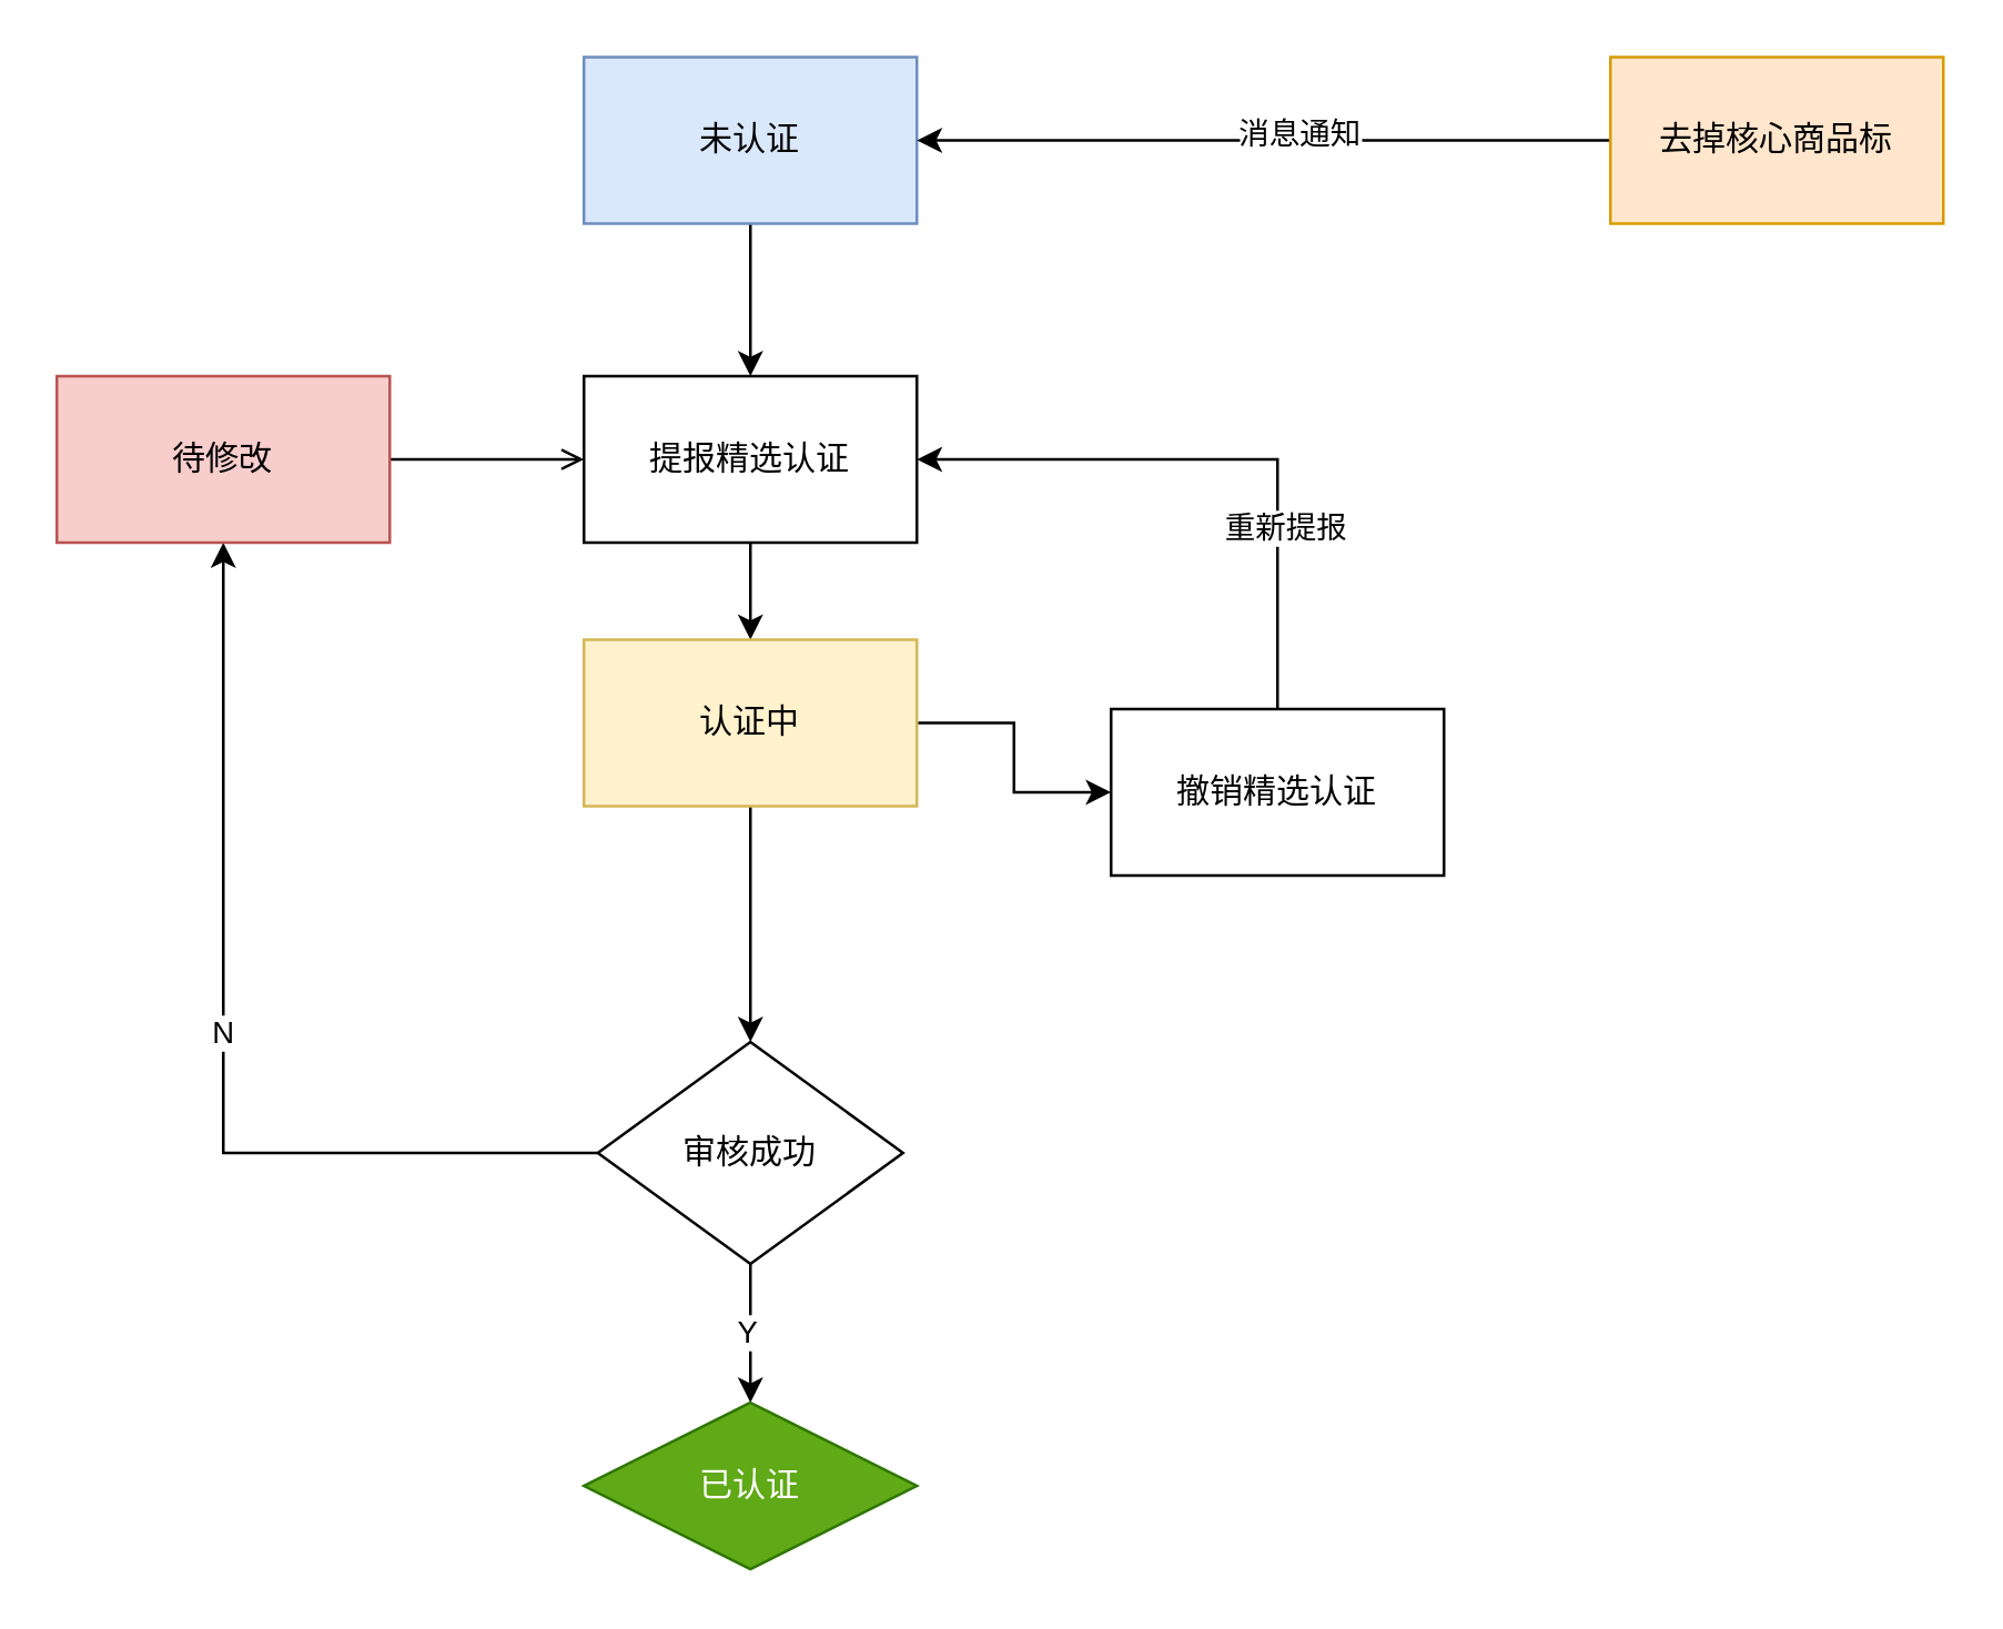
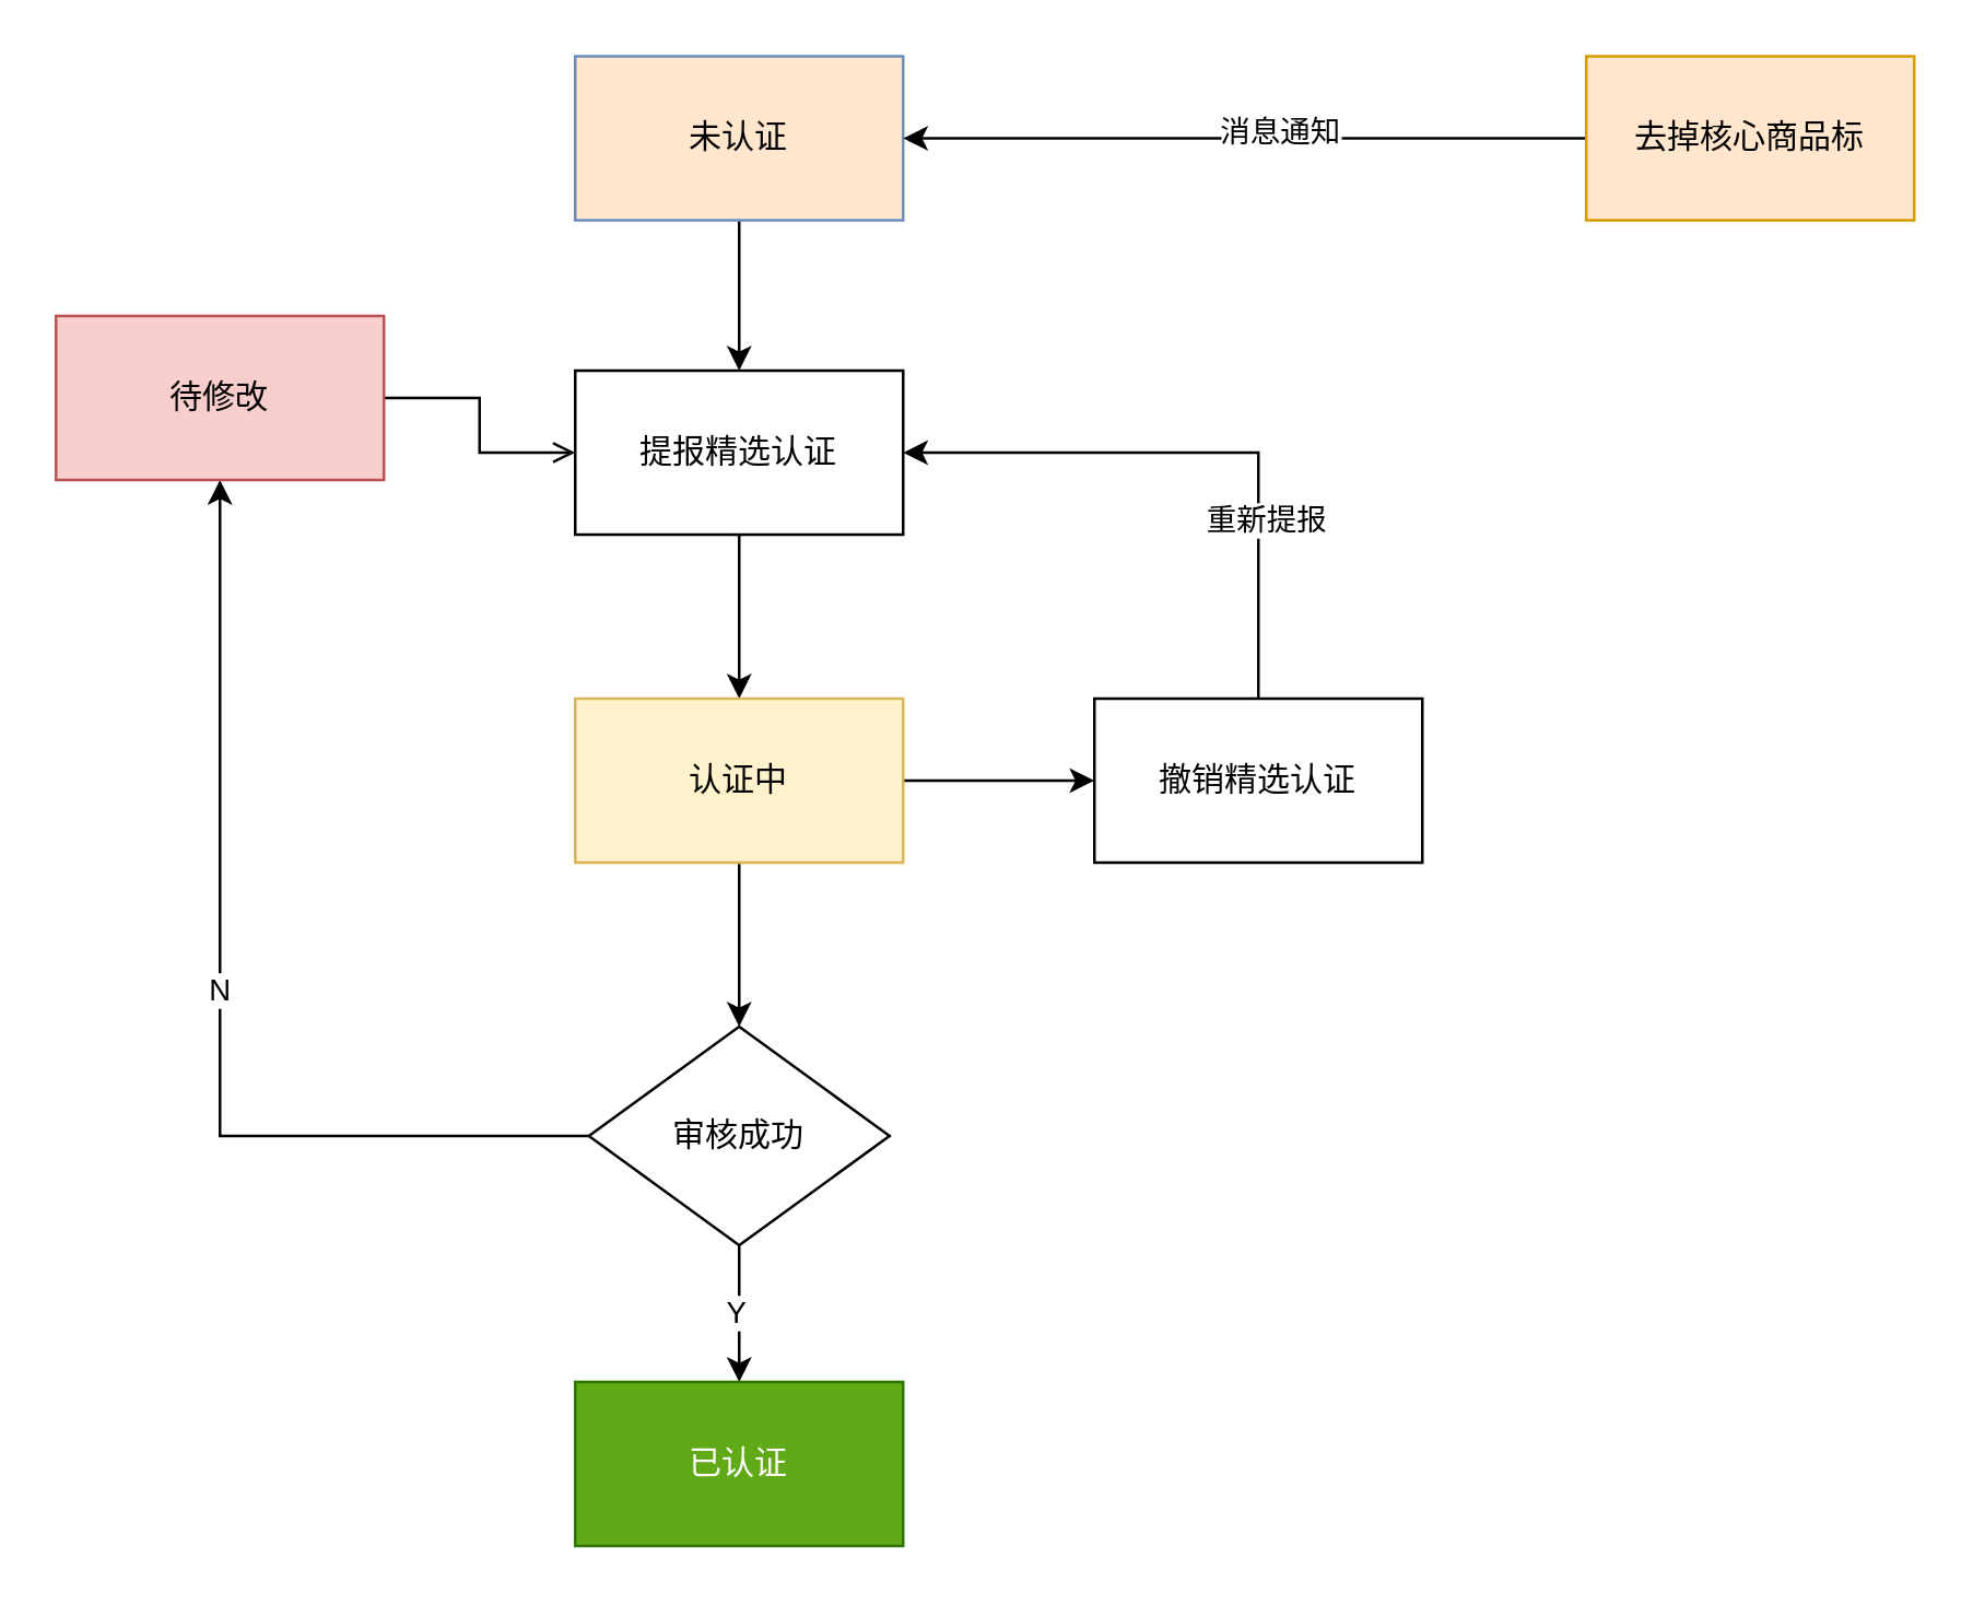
- <mxCell id="18" value="未认证" style="rounded=0;whiteSpace=wrap;html=1;fillColor=#dae8fc;strokeColor=#6c8ebf;" parent="1" vertex="1"><mxGeometry x="210" y="20" width="120" height="60" as="geometry" /></mxCell>
+ <mxCell id="18" value="未认证" style="rounded=0;whiteSpace=wrap;html=1;fillColor=#ffe6cc;strokeColor=#6c8ebf;" parent="1" vertex="1"><mxGeometry x="210" y="20" width="120" height="60" as="geometry" /></mxCell>
- <mxCell id="16" value="待修改" style="rounded=0;whiteSpace=wrap;html=1;fillColor=#f8cecc;strokeColor=#b85450;" parent="1" vertex="1"><mxGeometry x="20" y="135" width="120" height="60" as="geometry" /></mxCell>
+ <mxCell id="16" value="待修改" style="rounded=0;whiteSpace=wrap;html=1;fillColor=#f8cecc;strokeColor=#b85450;" parent="1" vertex="1"><mxGeometry x="20" y="115" width="120" height="60" as="geometry" /></mxCell>
- <mxCell id="6" value="认证中" style="rounded=0;whiteSpace=wrap;html=1;fillColor=#fff2cc;strokeColor=#d6b656;" parent="1" vertex="1"><mxGeometry x="210" y="230" width="120" height="60" as="geometry" /></mxCell>
+ <mxCell id="6" value="认证中" style="rounded=0;whiteSpace=wrap;html=1;fillColor=#fff2cc;strokeColor=#d6b656;" parent="1" vertex="1"><mxGeometry x="210" y="255" width="120" height="60" as="geometry" /></mxCell>
- <mxCell id="11" value="已认证" style="rhombus;whiteSpace=wrap;html=1;fillColor=#60a917;strokeColor=#2D7600;fontColor=#ffffff;" parent="1" vertex="1"><mxGeometry x="210" y="505" width="120" height="60" as="geometry" /></mxCell>
+ <mxCell id="11" value="已认证" style="rounded=0;whiteSpace=wrap;html=1;fillColor=#60a917;strokeColor=#2D7600;fontColor=#ffffff;" parent="1" vertex="1"><mxGeometry x="210" y="505" width="120" height="60" as="geometry" /></mxCell>
